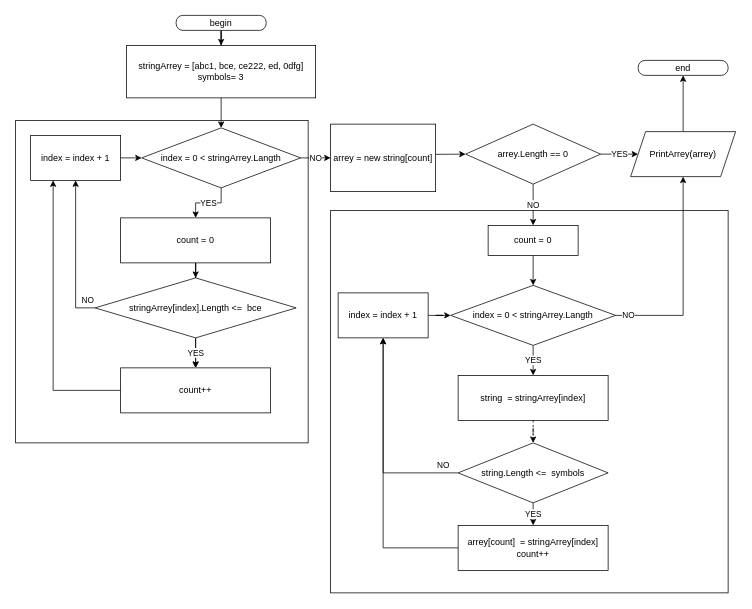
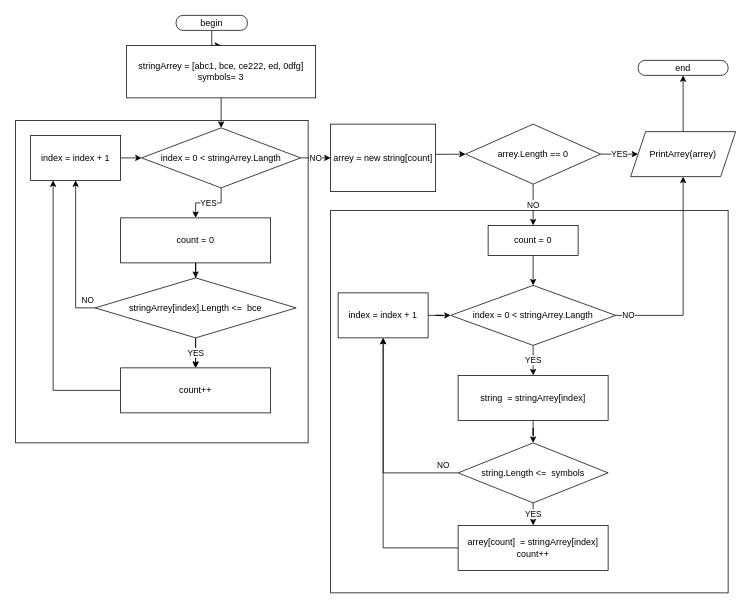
- <mxCell id="5" value="begin" style="rounded=1;whiteSpace=wrap;html=1;arcSize=45;" parent="1" vertex="1"><mxGeometry x="234" y="20" width="120" height="20" as="geometry" /></mxCell>
+ <mxCell id="5" value="begin" style="rounded=1;whiteSpace=wrap;html=1;arcSize=45;" parent="1" vertex="1"><mxGeometry x="234" y="20" width="95" height="20" as="geometry" /></mxCell>
- <mxCell id="30" style="edgeStyle=orthogonalEdgeStyle;rounded=0;orthogonalLoop=1;jettySize=auto;html=1;entryX=0.5;entryY=0;entryDx=0;entryDy=0;dashed=1;" parent="1" source="31" target="29" edge="1"><mxGeometry relative="1" as="geometry" /></mxCell>
+ <mxCell id="30" style="edgeStyle=orthogonalEdgeStyle;rounded=0;orthogonalLoop=1;jettySize=auto;html=1;entryX=0.5;entryY=0;entryDx=0;entryDy=0;" parent="1" source="31" target="29" edge="1"><mxGeometry relative="1" as="geometry" /></mxCell>
